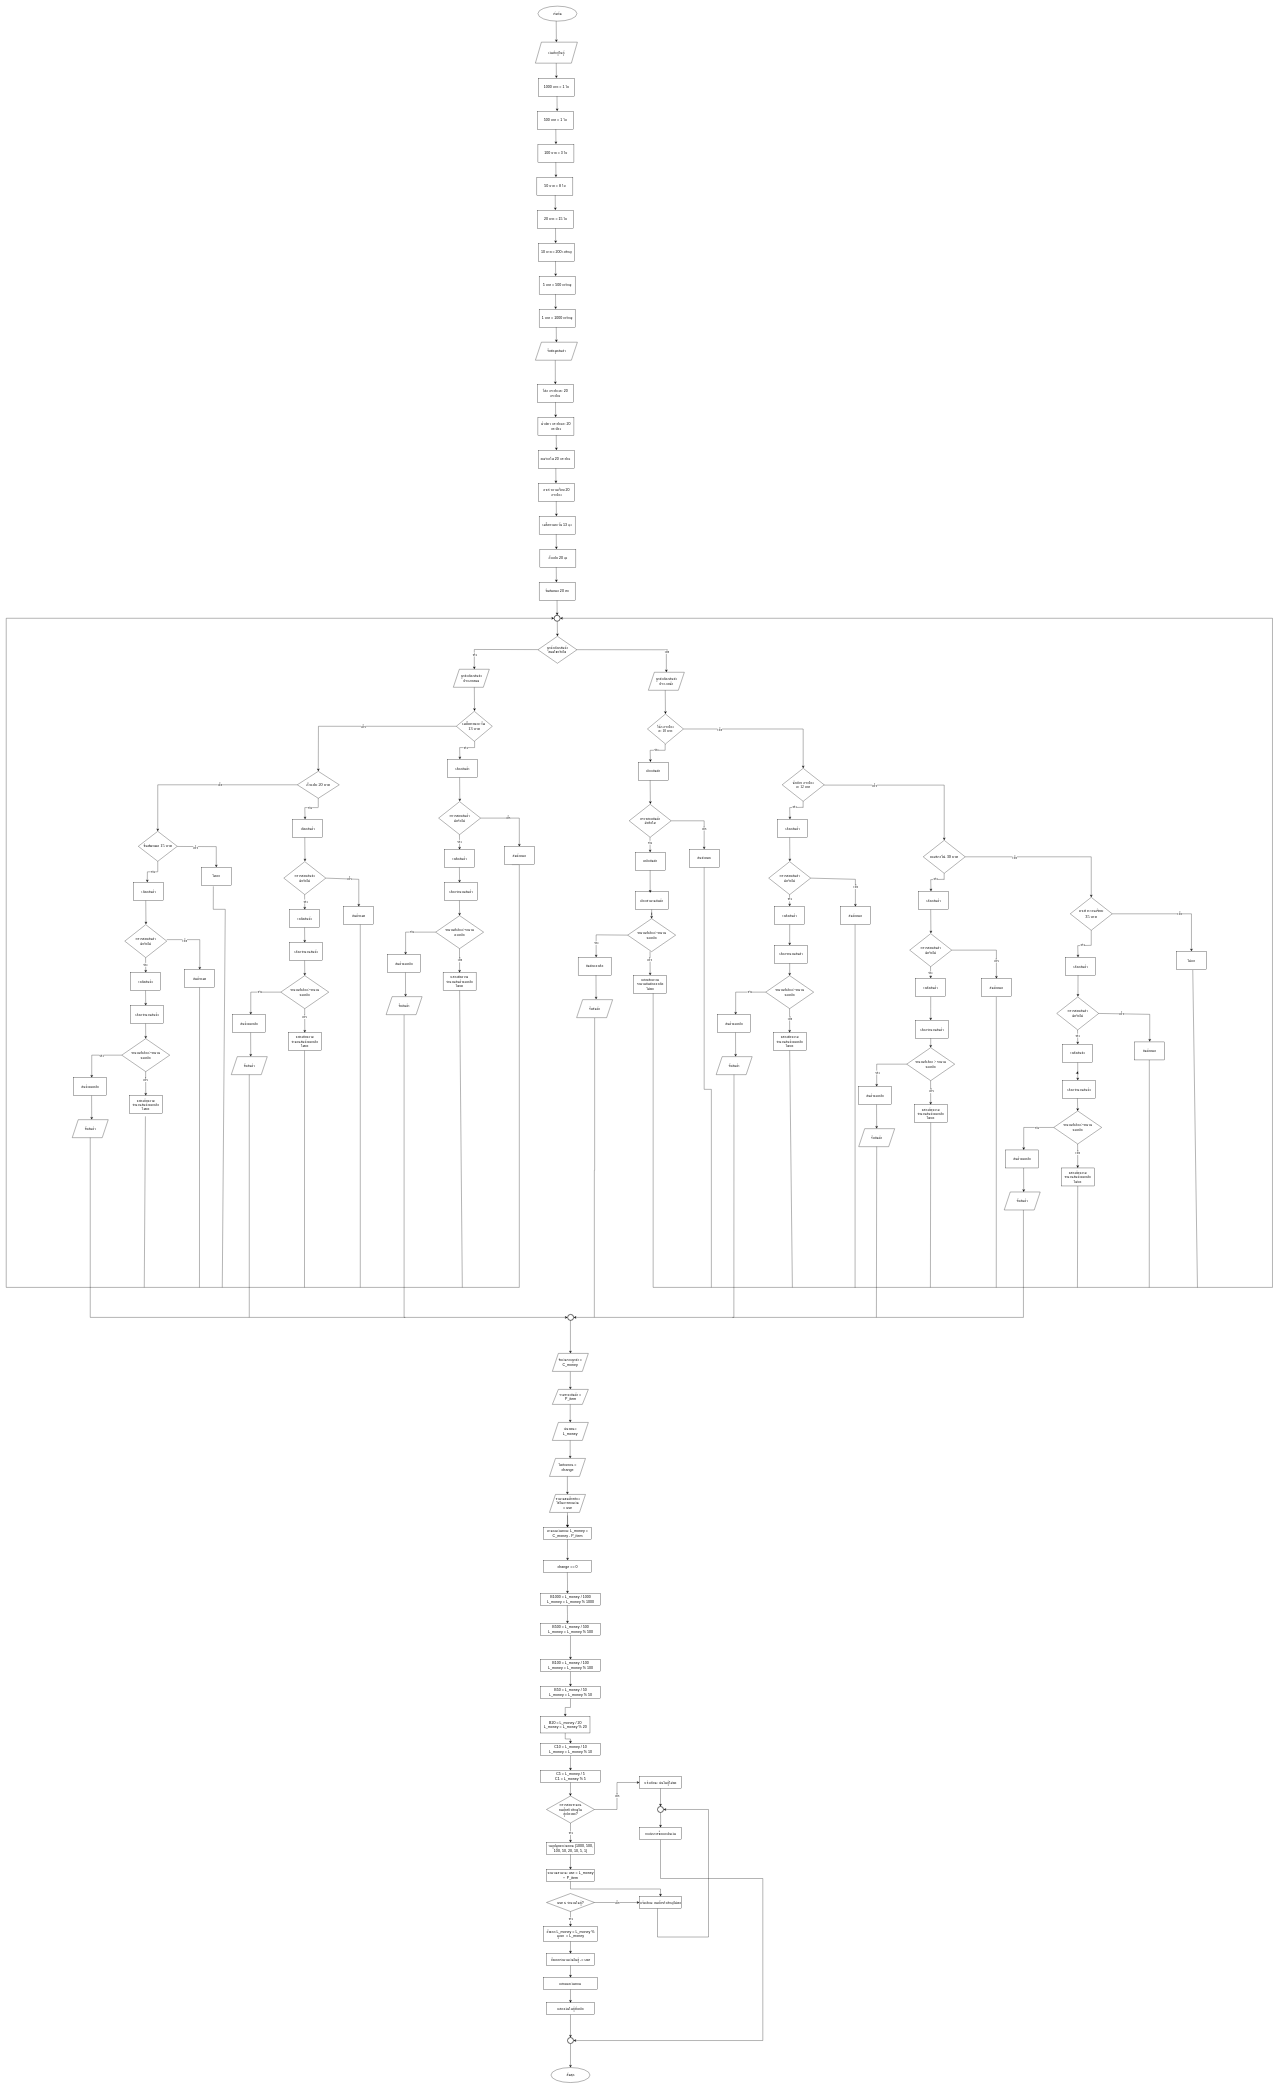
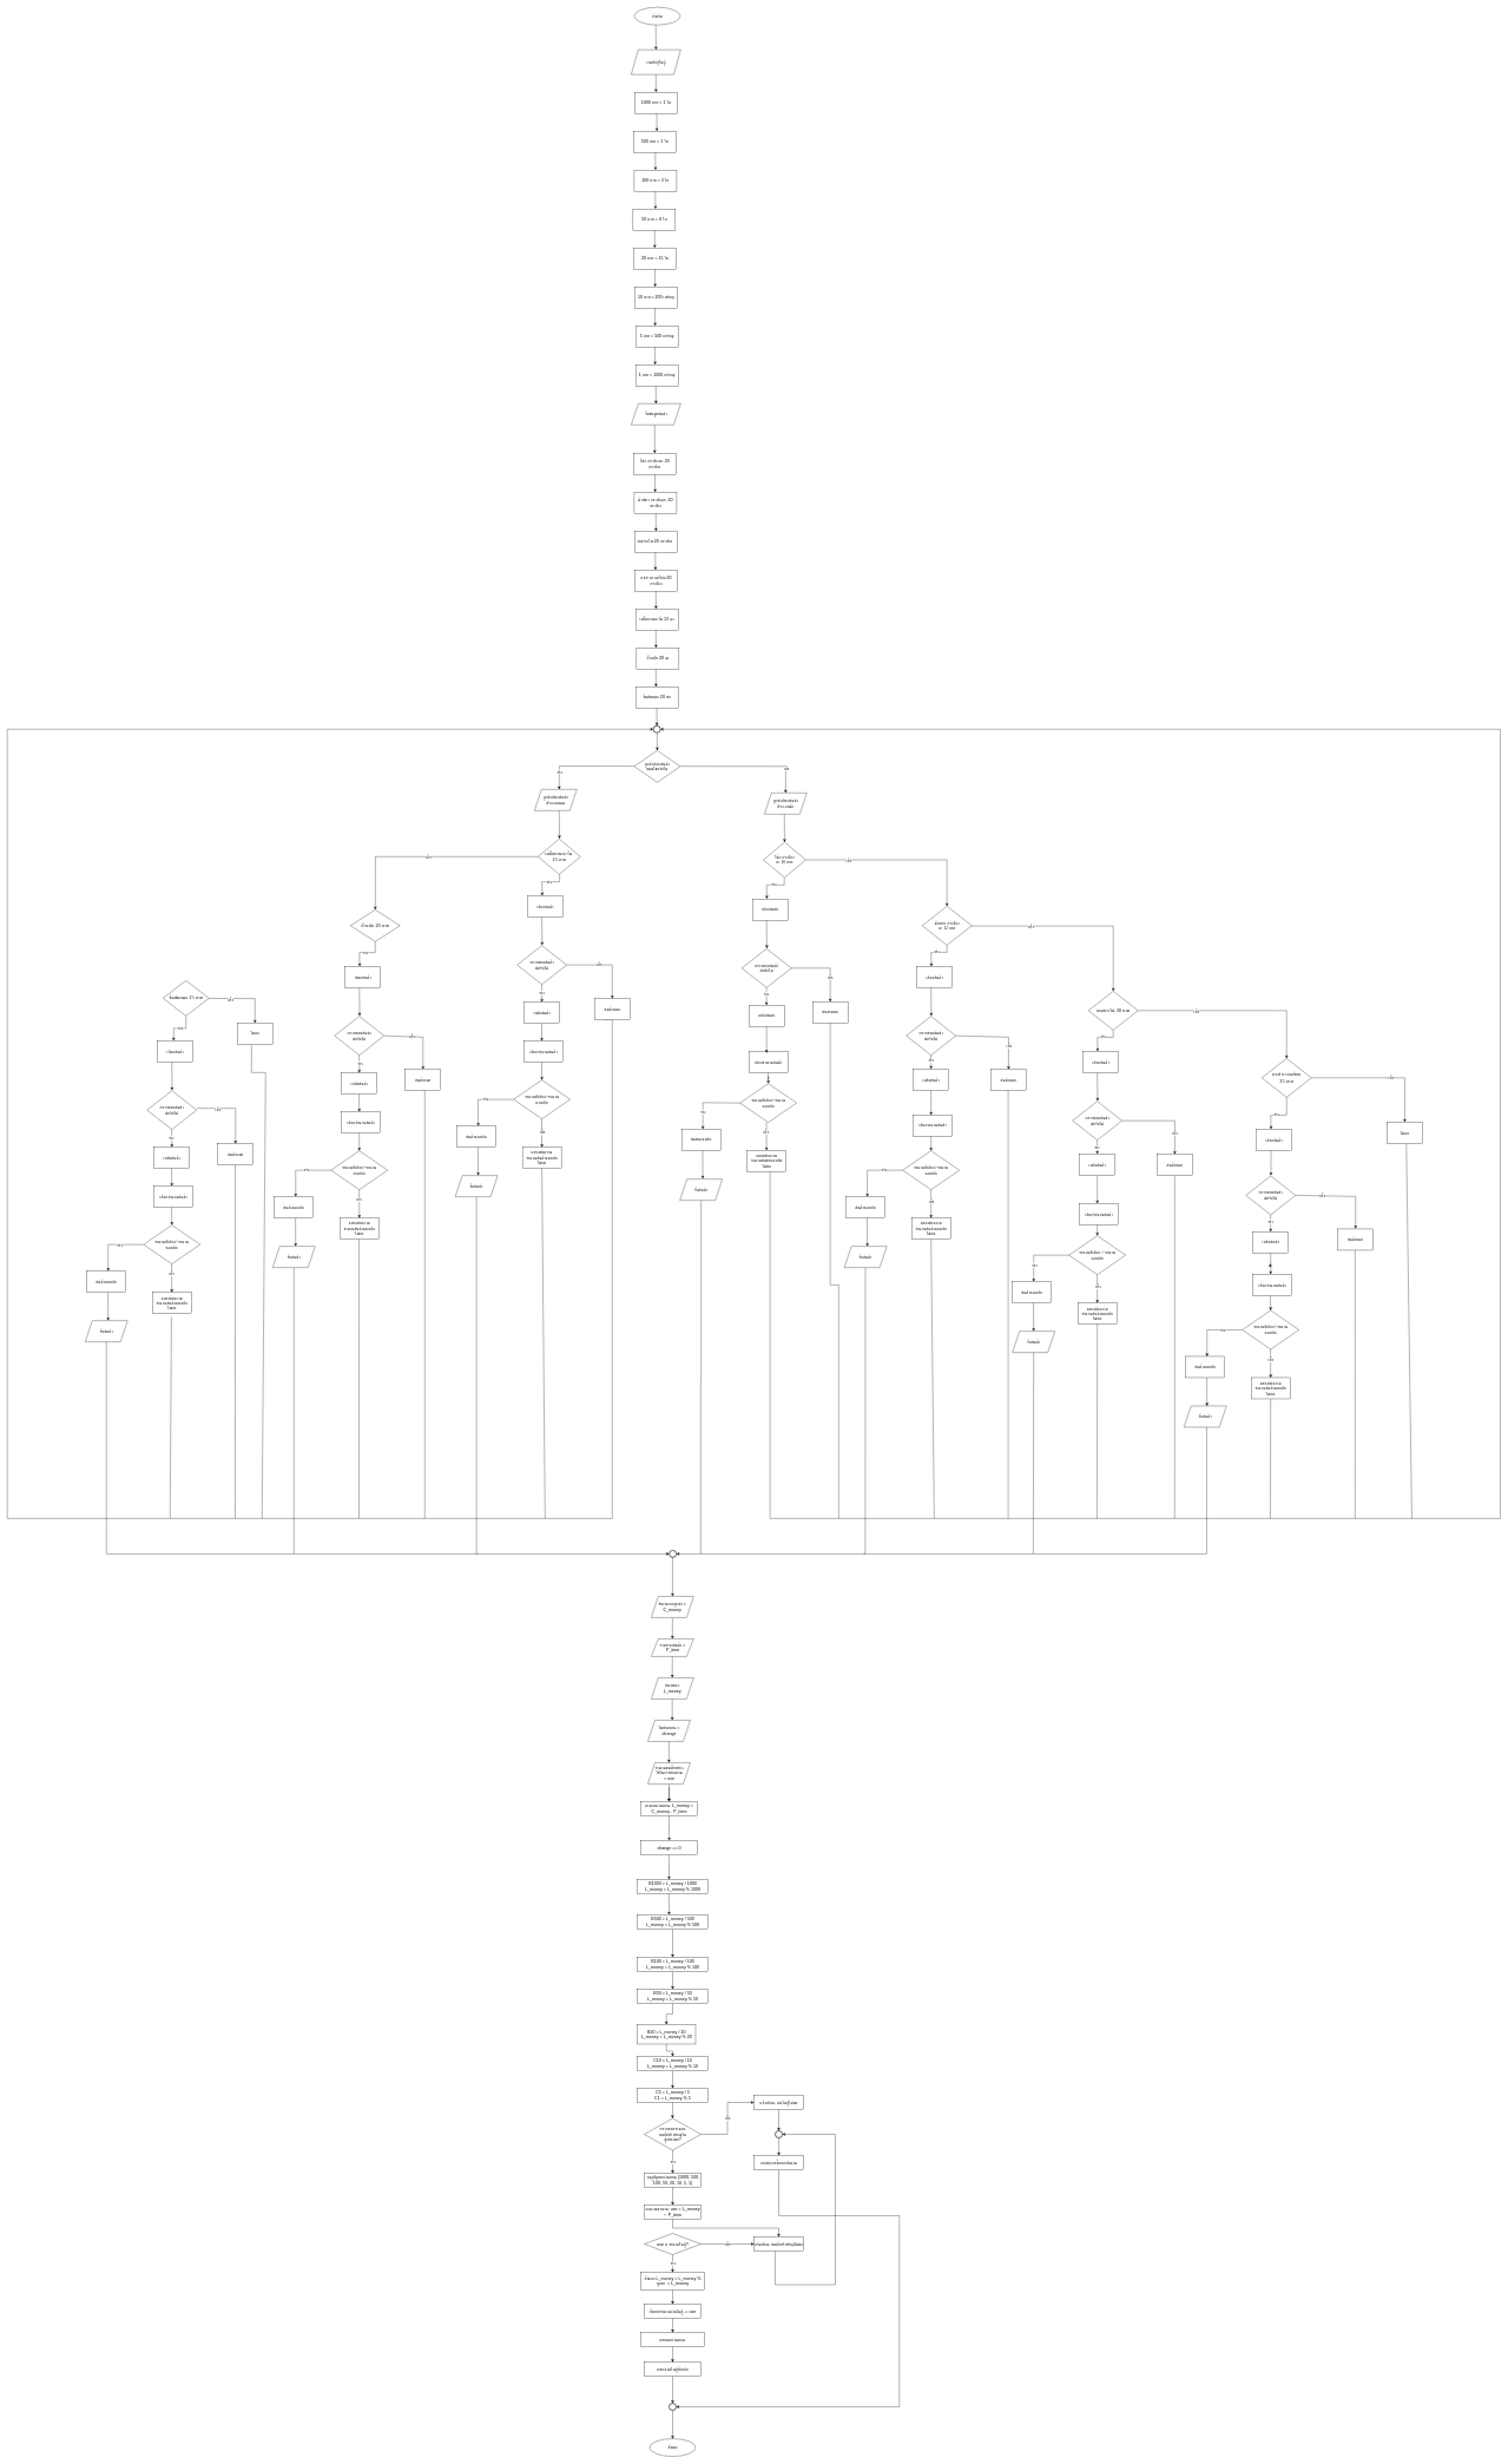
- <mxCell id="199" style="edgeStyle=orthogonalEdgeStyle;rounded=0;orthogonalLoop=1;jettySize=auto;html=1;exitX=0;exitY=0.5;exitDx=0;exitDy=0;entryX=0.5;entryY=0;entryDx=0;entryDy=0;" parent="1" source="174" target="203" edge="1"><mxGeometry relative="1" as="geometry"><mxPoint x="530" y="2770" as="targetPoint" /><mxPoint x="990" y="2620" as="sourcePoint" /></mxGeometry></mxCell>
- <mxCell id="200" value="เท็จ" style="edgeLabel;html=1;align=center;verticalAlign=middle;resizable=0;points=[];" parent="199" vertex="1" connectable="0"><mxGeometry x="-0.163" y="1" relative="1" as="geometry"><mxPoint as="offset" /></mxGeometry></mxCell>
